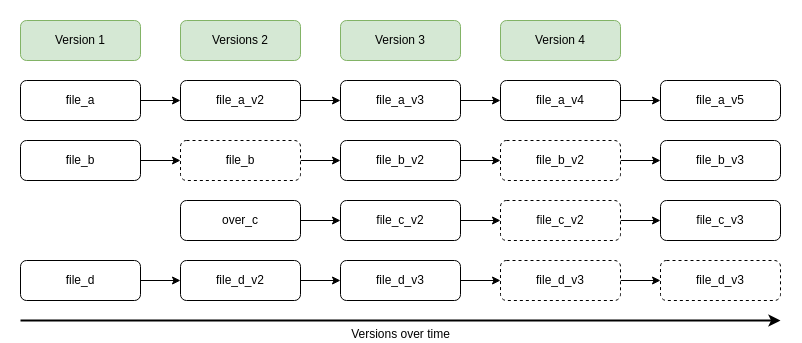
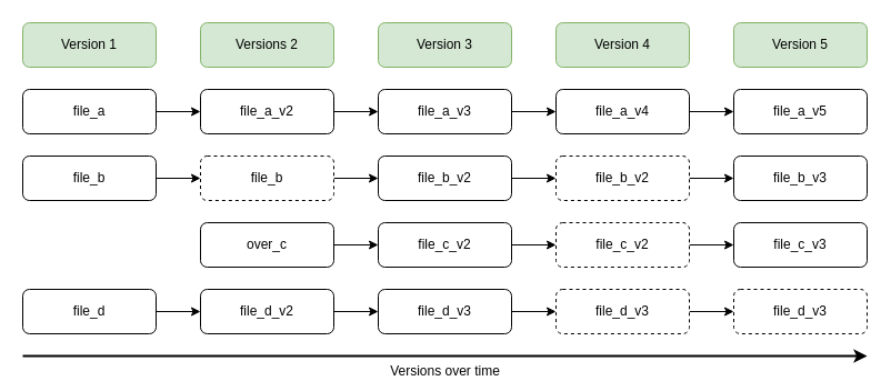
+ <mxCell id="6" value="Version 5" style="rounded=1;whiteSpace=wrap;html=1;fillColor=#d5e8d4;strokeColor=#82b366;" parent="1" vertex="1"><mxGeometry x="660" y="20" width="120" height="40" as="geometry" /></mxCell>
